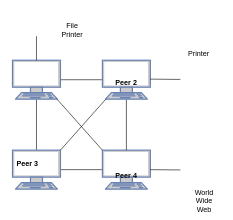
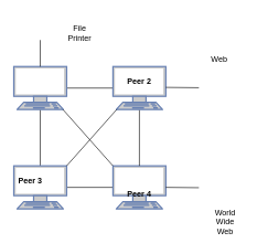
- <mxCell id="17" value="Printer" style="text;html=1;strokeColor=none;fillColor=none;align=center;verticalAlign=middle;whiteSpace=wrap;rounded=0;" vertex="1" parent="1"><mxGeometry x="310.5" y="80" width="40" height="20" as="geometry" /></mxCell>
+ <mxCell id="17" value="Web" style="text;html=1;strokeColor=none;fillColor=none;align=center;verticalAlign=middle;whiteSpace=wrap;rounded=0;" vertex="1" parent="1"><mxGeometry x="310.5" y="80" width="40" height="20" as="geometry" /></mxCell>
- <mxCell id="10" value="&lt;b&gt;Peer 2&lt;/b&gt;" style="text;html=1;strokeColor=none;fillColor=none;align=center;verticalAlign=middle;whiteSpace=wrap;rounded=0;" vertex="1" parent="1"><mxGeometry x="190" y="127.5" width="40" height="20" as="geometry" /></mxCell>
+ <mxCell id="10" value="&lt;b&gt;Peer 2&lt;/b&gt;" style="text;html=1;strokeColor=none;fillColor=none;align=center;verticalAlign=middle;whiteSpace=wrap;rounded=0;" vertex="1" parent="1"><mxGeometry x="190" y="112.5" width="40" height="20" as="geometry" /></mxCell>
